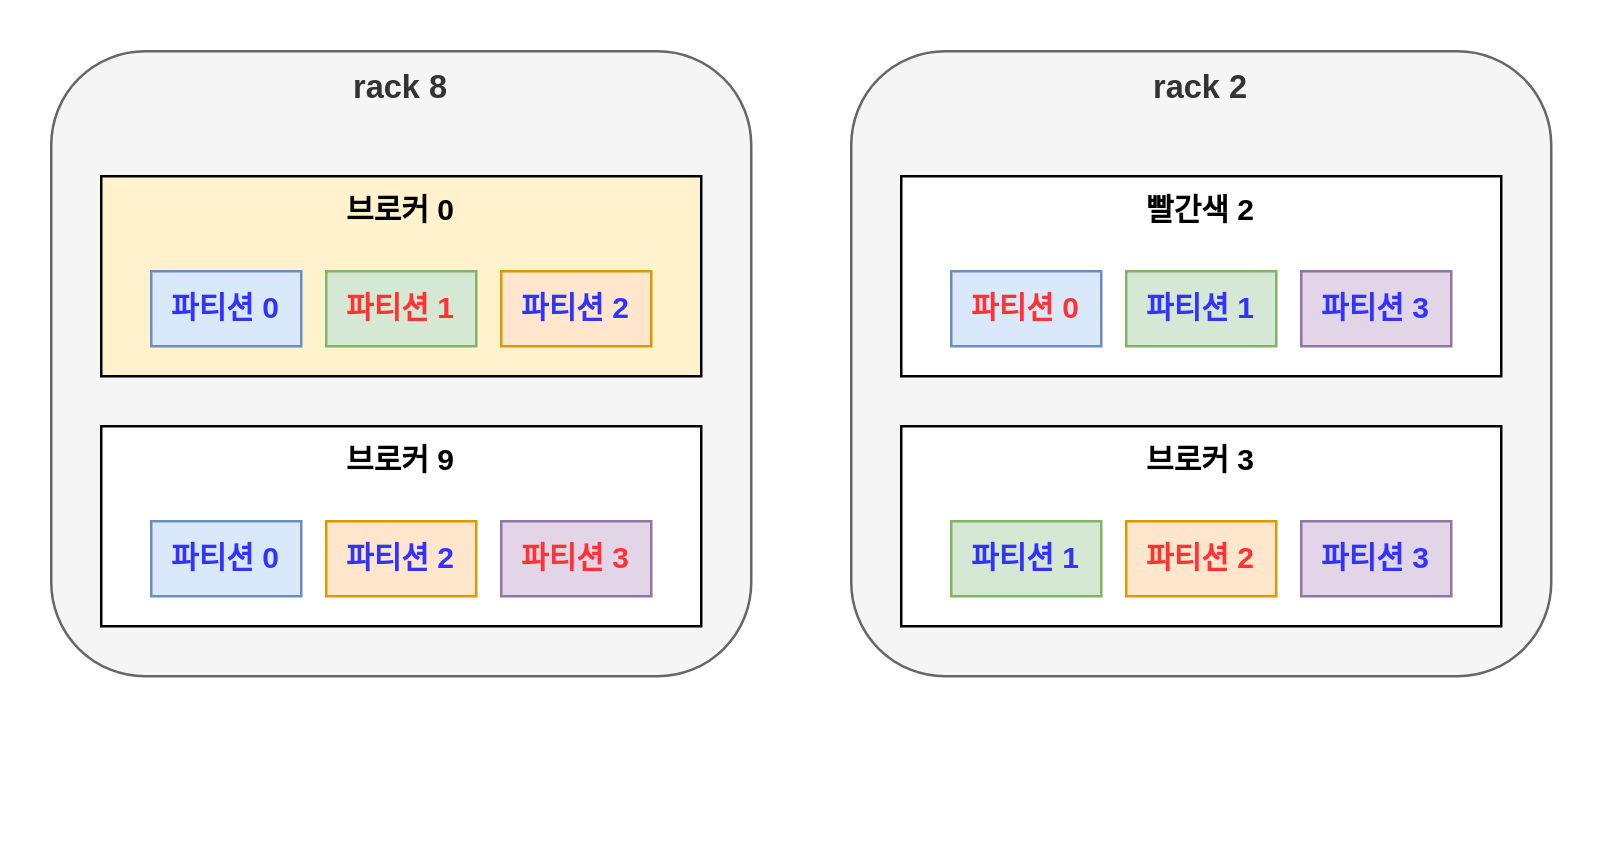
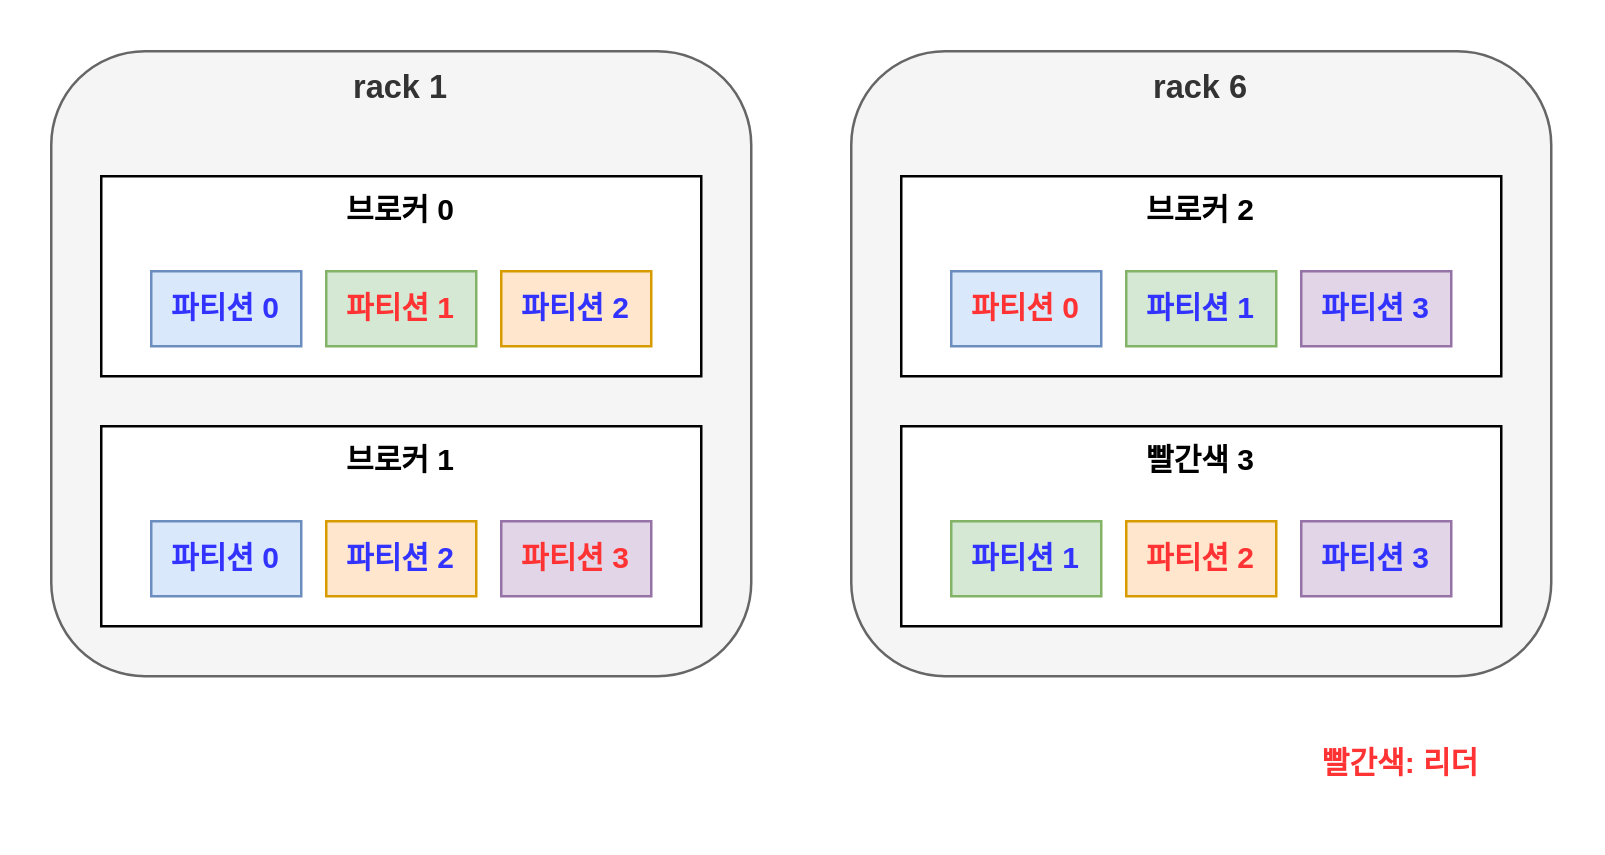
- <mxCell id="2" value="rack 8" style="rounded=1;whiteSpace=wrap;html=1;fontStyle=1;fontSize=13;verticalAlign=top;fillColor=#f5f5f5;fontColor=#333333;strokeColor=#666666;gradientColor=none;" parent="1" vertex="1"><mxGeometry x="20" y="20" width="280" height="250" as="geometry" /></mxCell>
+ <mxCell id="2" value="rack 1" style="rounded=1;whiteSpace=wrap;html=1;fontStyle=1;fontSize=13;verticalAlign=top;fillColor=#f5f5f5;fontColor=#333333;strokeColor=#666666;gradientColor=none;" parent="1" vertex="1"><mxGeometry x="20" y="20" width="280" height="250" as="geometry" /></mxCell>
- <mxCell id="11" value="rack 2" style="rounded=1;whiteSpace=wrap;html=1;fontStyle=1;fontSize=13;verticalAlign=top;fillColor=#f5f5f5;fontColor=#333333;strokeColor=#666666;gradientColor=none;" parent="1" vertex="1"><mxGeometry x="340" y="20" width="280" height="250" as="geometry" /></mxCell>
+ <mxCell id="11" value="rack 6" style="rounded=1;whiteSpace=wrap;html=1;fontStyle=1;fontSize=13;verticalAlign=top;fillColor=#f5f5f5;fontColor=#333333;strokeColor=#666666;gradientColor=none;" parent="1" vertex="1"><mxGeometry x="340" y="20" width="280" height="250" as="geometry" /></mxCell>
- <mxCell id="3" value="브로커 0" style="rounded=0;whiteSpace=wrap;html=1;verticalAlign=top;fontStyle=1;fillColor=#fff2cc;" parent="1" vertex="1"><mxGeometry x="40" y="70" width="240" height="80" as="geometry" /></mxCell>
+ <mxCell id="3" value="브로커 0" style="rounded=0;whiteSpace=wrap;html=1;verticalAlign=top;fontStyle=1" parent="1" vertex="1"><mxGeometry x="40" y="70" width="240" height="80" as="geometry" /></mxCell>
- <mxCell id="12" value="빨간색 2" style="rounded=0;whiteSpace=wrap;html=1;verticalAlign=top;fontStyle=1" parent="1" vertex="1"><mxGeometry x="360" y="70" width="240" height="80" as="geometry" /></mxCell>
+ <mxCell id="12" value="브로커 2" style="rounded=0;whiteSpace=wrap;html=1;verticalAlign=top;fontStyle=1" parent="1" vertex="1"><mxGeometry x="360" y="70" width="240" height="80" as="geometry" /></mxCell>
- <mxCell id="7" value="브로커 9" style="rounded=0;whiteSpace=wrap;html=1;verticalAlign=top;fontStyle=1" parent="1" vertex="1"><mxGeometry x="40" y="170" width="240" height="80" as="geometry" /></mxCell>
+ <mxCell id="7" value="브로커 1" style="rounded=0;whiteSpace=wrap;html=1;verticalAlign=top;fontStyle=1" parent="1" vertex="1"><mxGeometry x="40" y="170" width="240" height="80" as="geometry" /></mxCell>
- <mxCell id="16" value="브로커 3" style="rounded=0;whiteSpace=wrap;html=1;verticalAlign=top;fontStyle=1" parent="1" vertex="1"><mxGeometry x="360" y="170" width="240" height="80" as="geometry" /></mxCell>
+ <mxCell id="16" value="빨간색 3" style="rounded=0;whiteSpace=wrap;html=1;verticalAlign=top;fontStyle=1" parent="1" vertex="1"><mxGeometry x="360" y="170" width="240" height="80" as="geometry" /></mxCell>
+ <mxCell id="20" value="빨간색: 리더" style="text;html=1;align=center;verticalAlign=middle;whiteSpace=wrap;rounded=0;fontStyle=1;fontColor=#FF3333;" parent="1" vertex="1"><mxGeometry x="520" y="290" width="80" height="30" as="geometry" /></mxCell>
